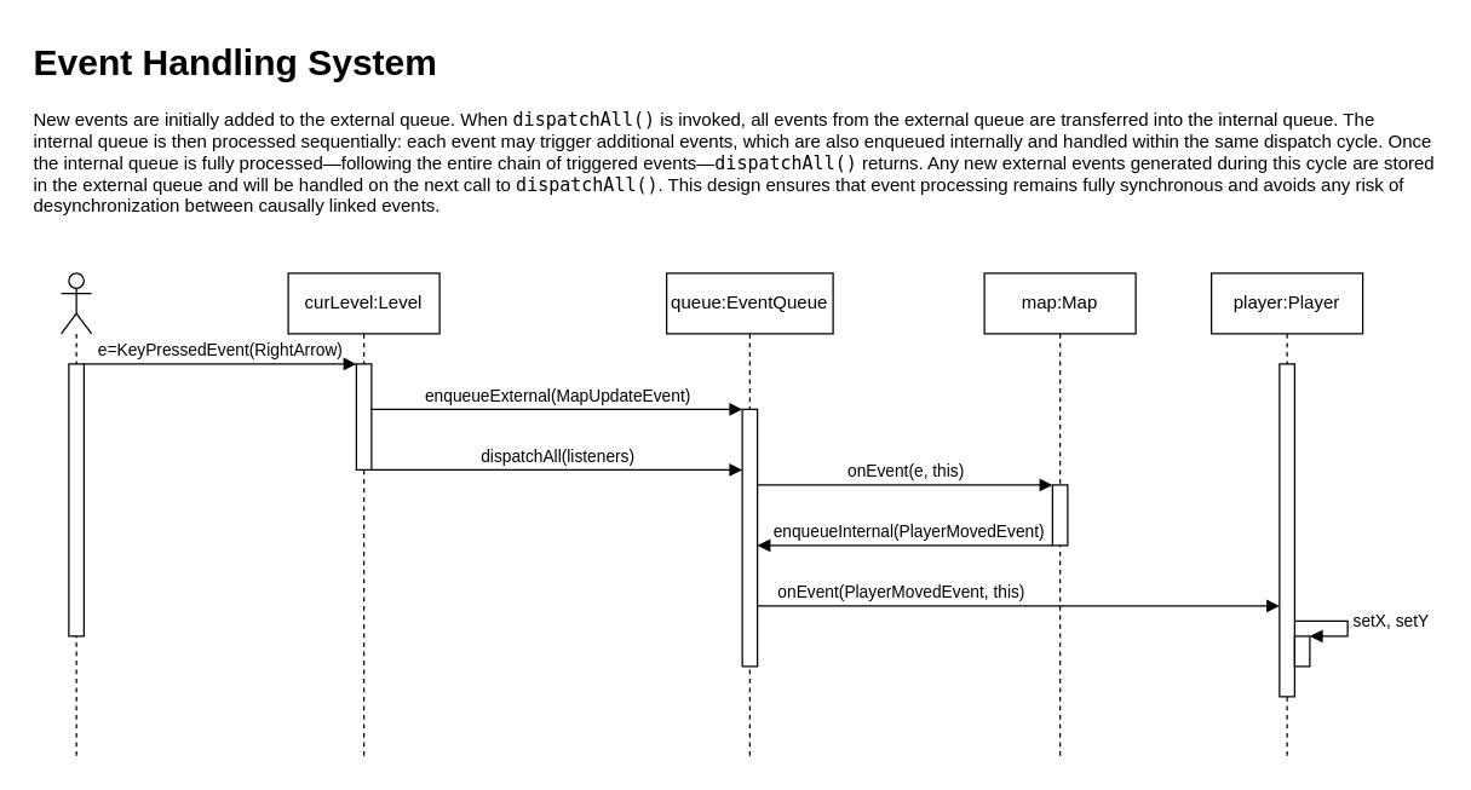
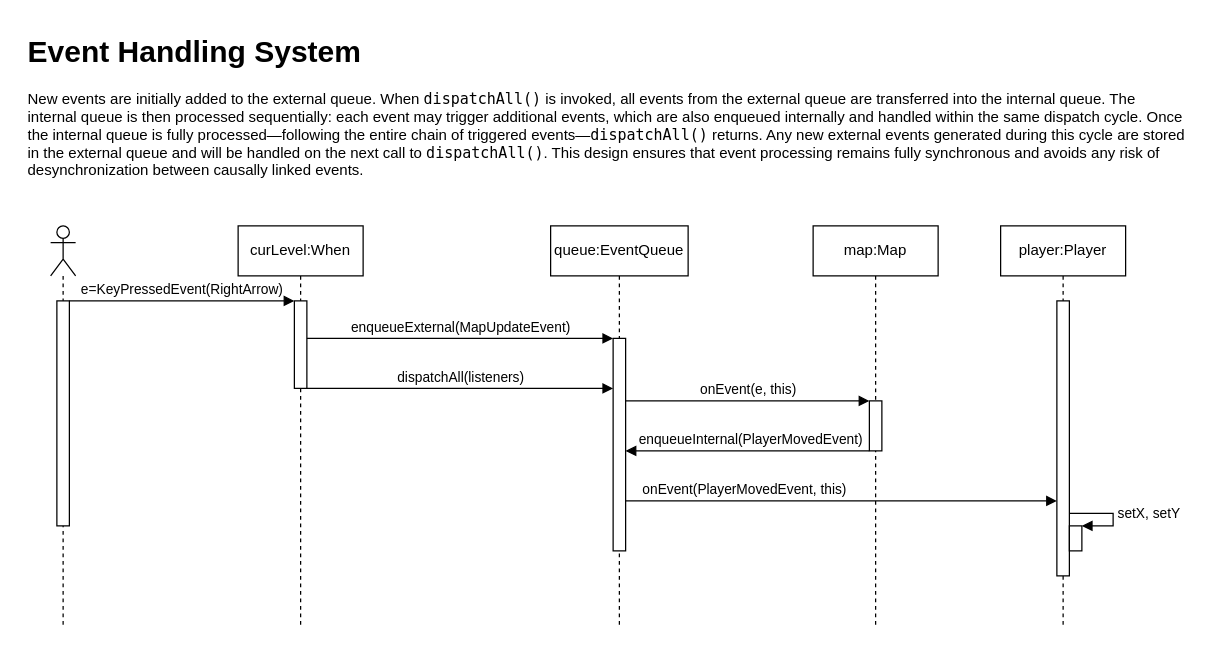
- <mxCell id="4" value="curLevel:Level" style="shape=umlLifeline;perimeter=lifelinePerimeter;whiteSpace=wrap;html=1;container=1;dropTarget=0;collapsible=0;recursiveResize=0;outlineConnect=0;portConstraint=eastwest;newEdgeStyle={&quot;curved&quot;:0,&quot;rounded&quot;:0};" vertex="1" parent="1"><mxGeometry x="190" y="180" width="100" height="320" as="geometry" /></mxCell>
+ <mxCell id="4" value="curLevel:When" style="shape=umlLifeline;perimeter=lifelinePerimeter;whiteSpace=wrap;html=1;container=1;dropTarget=0;collapsible=0;recursiveResize=0;outlineConnect=0;portConstraint=eastwest;newEdgeStyle={&quot;curved&quot;:0,&quot;rounded&quot;:0};" vertex="1" parent="1"><mxGeometry x="190" y="180" width="100" height="320" as="geometry" /></mxCell>
